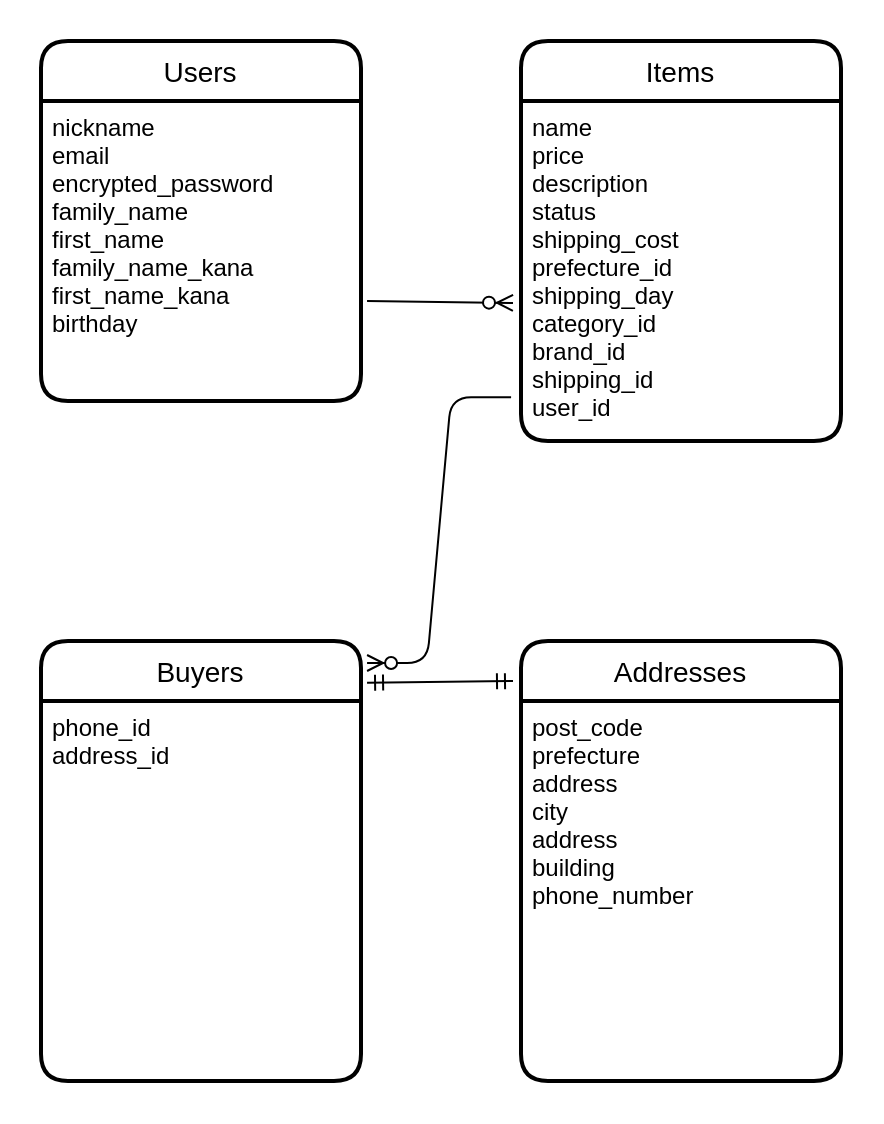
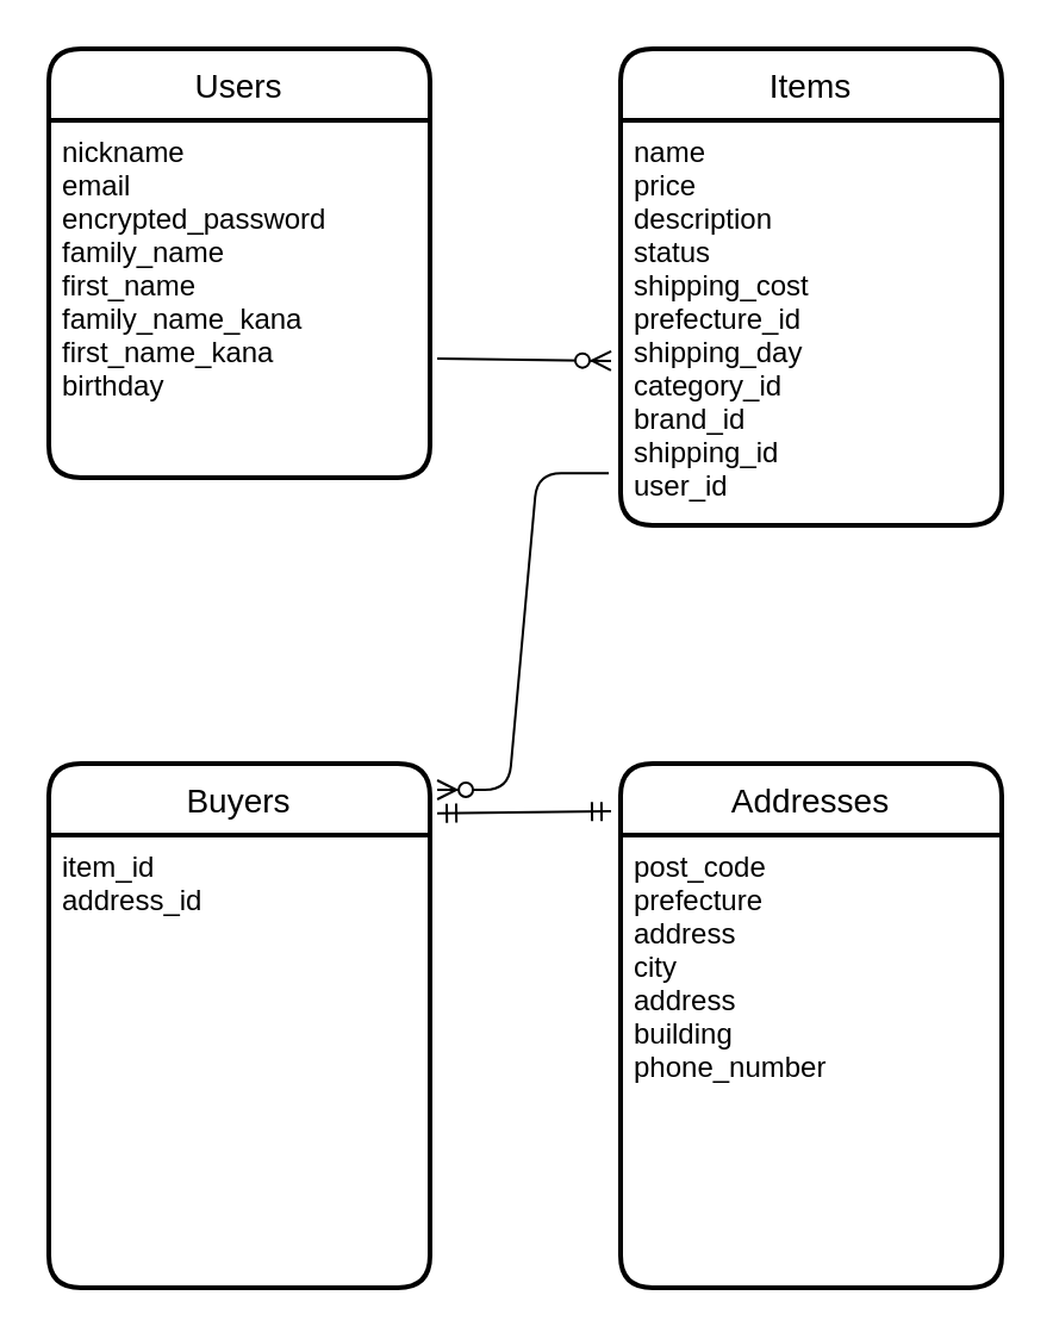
- <mxCell id="7" value="phone_id&#10;address_id" style="align=left;strokeColor=none;fillColor=none;spacingLeft=4;fontSize=12;verticalAlign=top;resizable=0;rotatable=0;part=1;" vertex="1" parent="6"><mxGeometry y="30" width="160" height="190" as="geometry" /></mxCell>
+ <mxCell id="7" value="item_id&#10;address_id" style="align=left;strokeColor=none;fillColor=none;spacingLeft=4;fontSize=12;verticalAlign=top;resizable=0;rotatable=0;part=1;" vertex="1" parent="6"><mxGeometry y="30" width="160" height="190" as="geometry" /></mxCell>
